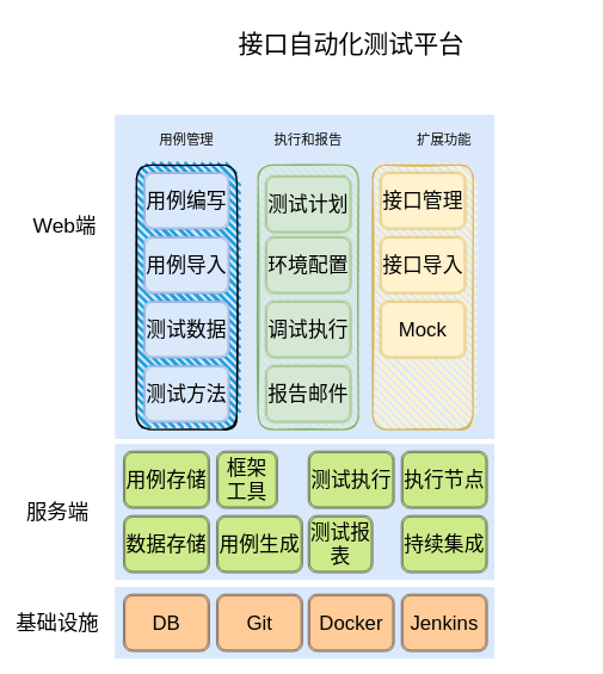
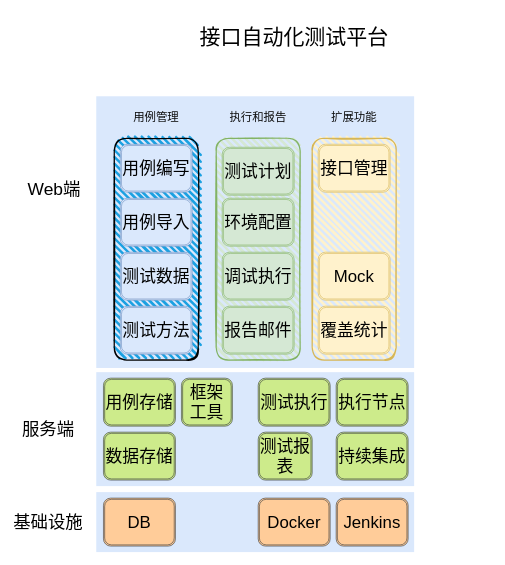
- <mxCell id="38" value="&lt;font color=&quot;#0f0f0f&quot;&gt;&lt;span style=&quot;font-size: 19px&quot;&gt;扩展功能&lt;/span&gt;&lt;/font&gt;" style="text;html=1;strokeColor=none;fillColor=none;align=center;verticalAlign=middle;whiteSpace=wrap;rounded=0;" vertex="1" parent="1"><mxGeometry x="570" y="170" width="100" height="50" as="geometry" /></mxCell>
+ <mxCell id="38" value="&lt;font color=&quot;#0f0f0f&quot;&gt;&lt;span style=&quot;font-size: 19px&quot;&gt;扩展功能&lt;/span&gt;&lt;/font&gt;" style="text;html=1;strokeColor=none;fillColor=none;align=center;verticalAlign=middle;whiteSpace=wrap;rounded=0;" vertex="1" parent="1"><mxGeometry x="540" y="170" width="100" height="50" as="geometry" /></mxCell>
- <mxCell id="33" value="&lt;font style=&quot;font-size: 28px&quot;&gt;接口导入&lt;/font&gt;" style="shape=ext;double=1;rounded=1;whiteSpace=wrap;html=1;fillColor=#fff2cc;strokeColor=#d6b656;" vertex="1" parent="1"><mxGeometry x="530" y="330" width="120" height="80" as="geometry" /></mxCell>
+ <mxCell id="35" value="&lt;span style=&quot;font-size: 28px&quot;&gt;覆盖统计&lt;/span&gt;" style="shape=ext;double=1;rounded=1;whiteSpace=wrap;html=1;fillColor=#fff2cc;strokeColor=#d6b656;" vertex="1" parent="1"><mxGeometry x="530" y="510" width="120" height="80" as="geometry" /></mxCell>
- <mxCell id="15" value="&lt;span style=&quot;font-size: 28px&quot;&gt;用例生成&lt;/span&gt;" style="shape=ext;double=1;rounded=1;whiteSpace=wrap;html=1;fillColor=#cdeb8b;strokeColor=#36393d;" parent="1" vertex="1"><mxGeometry x="302" y="720" width="120" height="80" as="geometry" /></mxCell>
- <mxCell id="17" value="&lt;span style=&quot;font-size: 28px&quot;&gt;Git&lt;/span&gt;" style="shape=ext;double=1;rounded=1;whiteSpace=wrap;html=1;fillColor=#ffcc99;strokeColor=#36393d;" parent="1" vertex="1"><mxGeometry x="302" y="830" width="120" height="80" as="geometry" /></mxCell>
